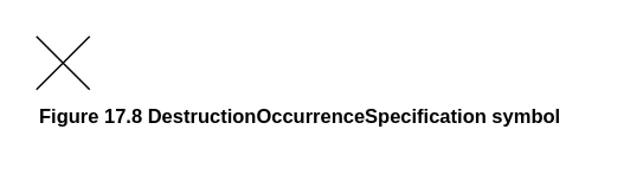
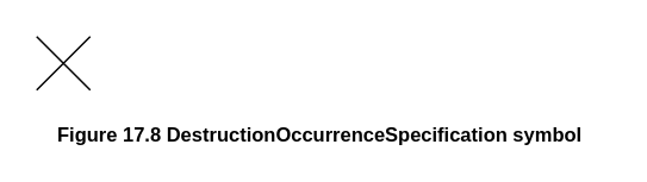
- <mxCell id="3" value="&lt;b&gt;Figure 17.8 DestructionOccurrenceSpecification symbol&lt;/b&gt;" style="text;html=1;align=left;verticalAlign=middle;resizable=0;points=[];autosize=1;strokeColor=none;fillColor=none;fontSize=11;fontFamily=Helvetica;fontColor=default;" vertex="1" parent="1"><mxGeometry y="50" width="320" height="30" as="geometry" x="20" /></mxCell>
+ <mxCell id="3" value="&lt;b&gt;Figure 17.8 DestructionOccurrenceSpecification symbol&lt;/b&gt;" style="text;html=1;align=left;verticalAlign=middle;resizable=0;points=[];autosize=1;strokeColor=none;fillColor=none;fontSize=11;fontFamily=Helvetica;fontColor=default;" vertex="1" parent="1"><mxGeometry x="30" y="60" width="320" height="30" as="geometry" /></mxCell>
